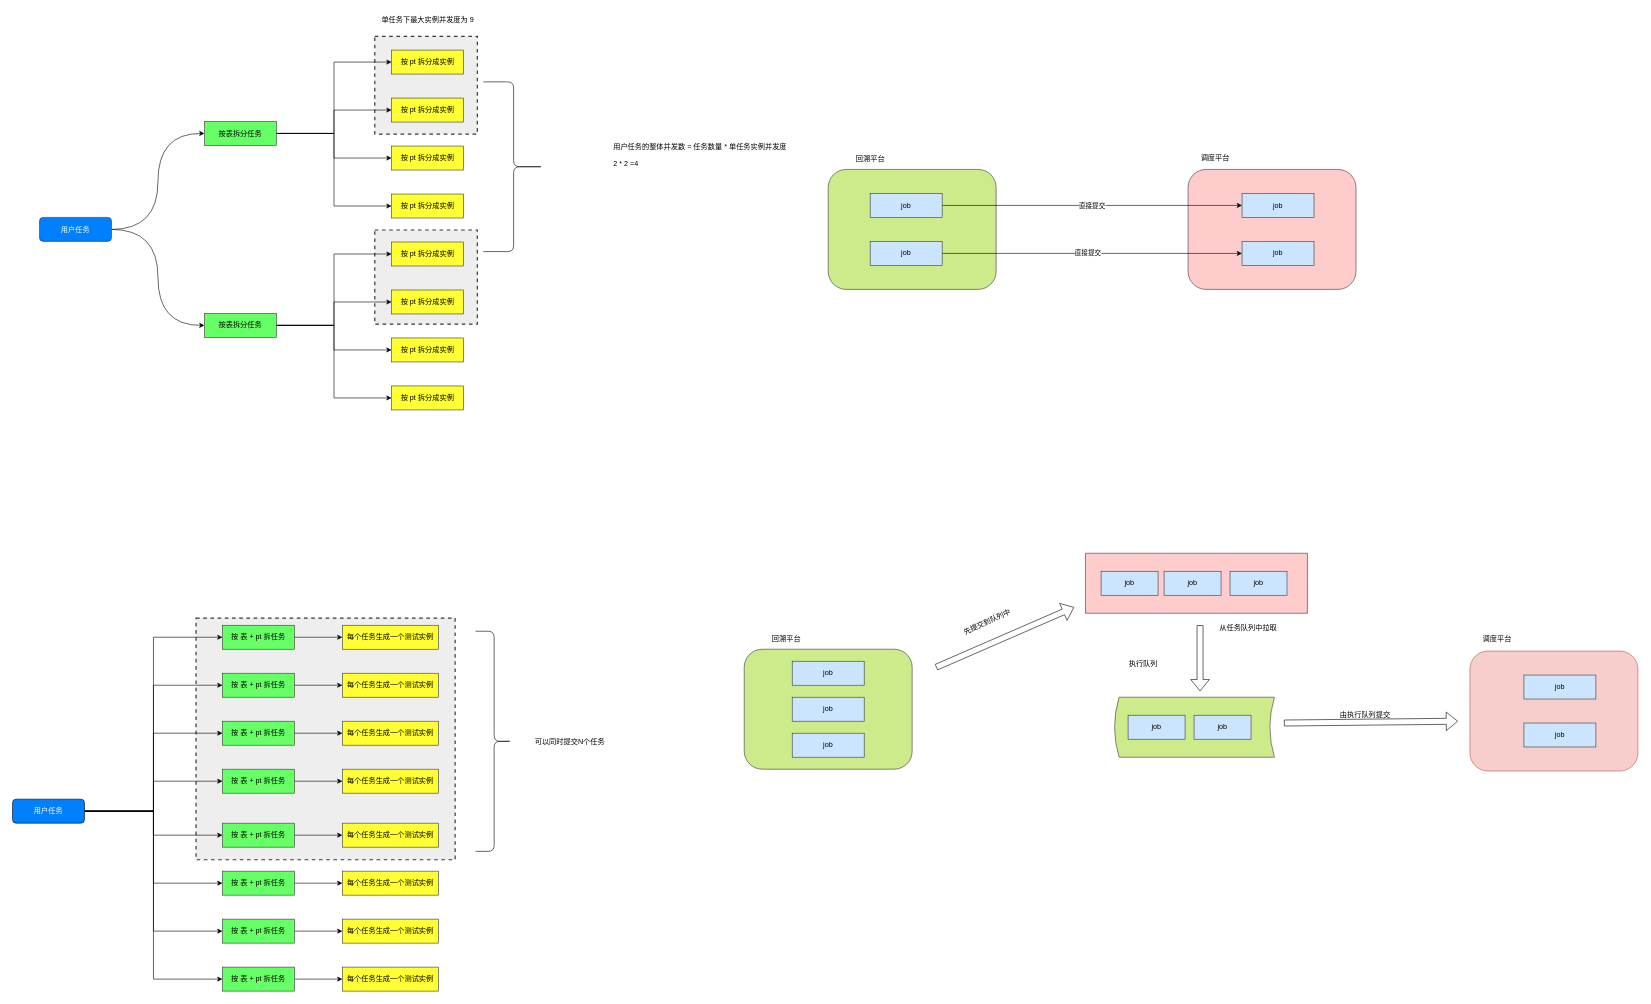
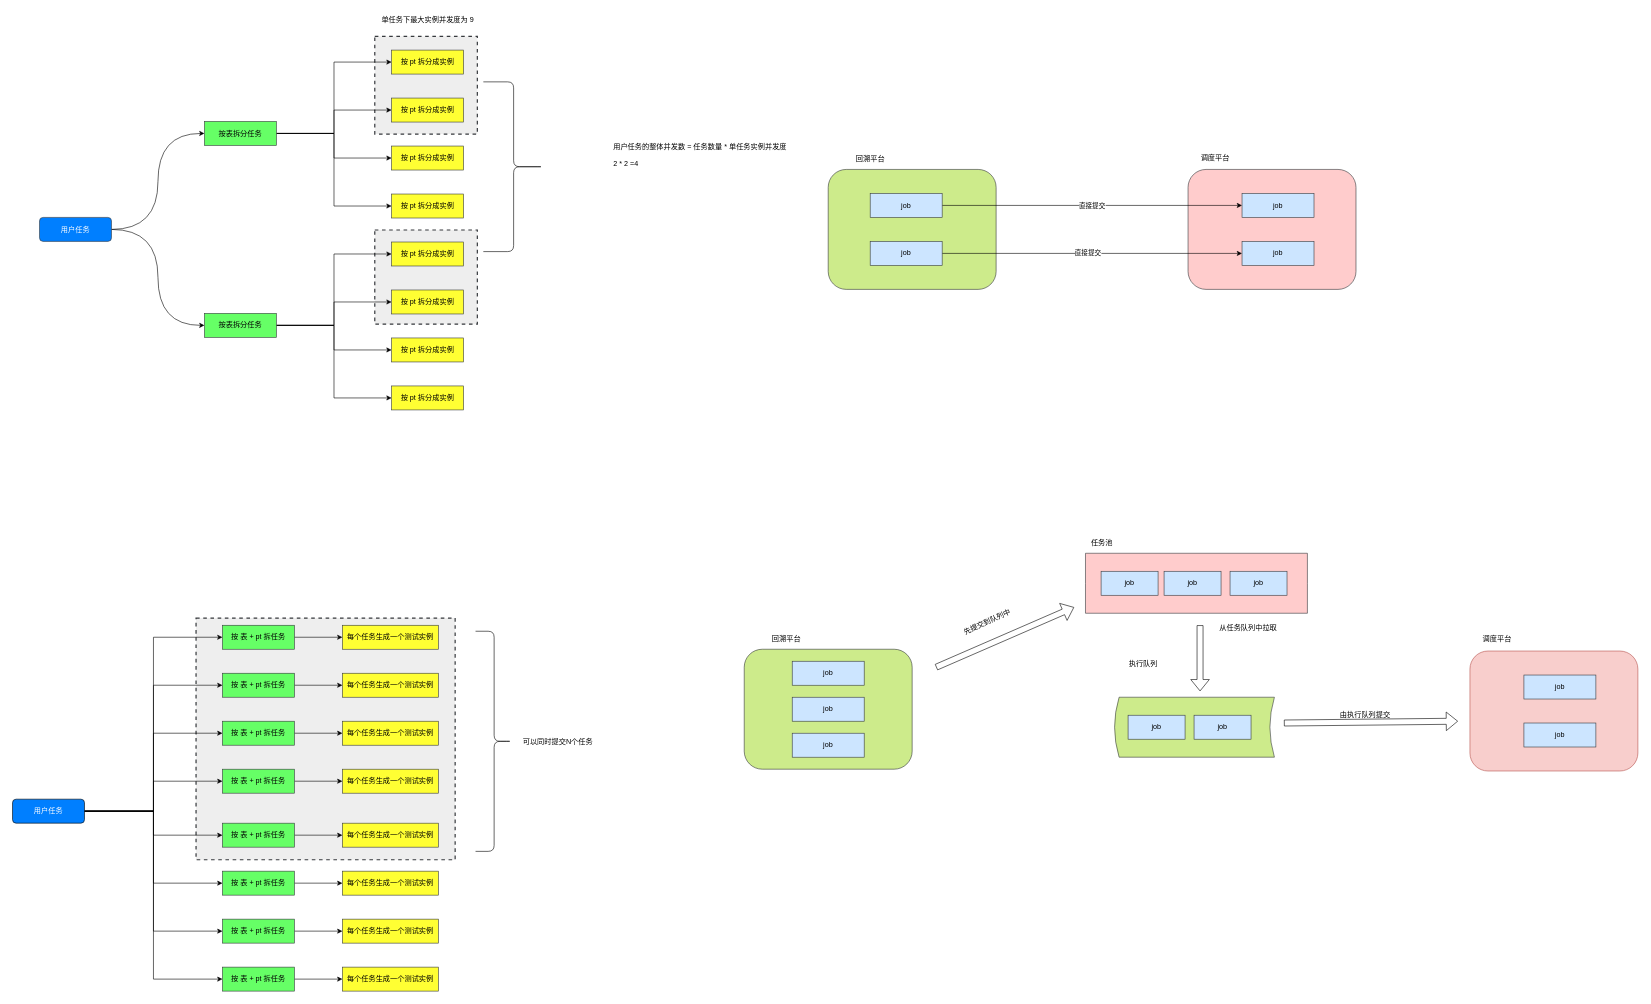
+ <mxCell id="79" value="任务池" style="text;html=1;align=center;verticalAlign=middle;resizable=0;points=[];autosize=1;strokeColor=none;fillColor=none;" parent="1" vertex="1"><mxGeometry x="1809" y="892" width="54" height="26" as="geometry" /></mxCell>
- <mxCell id="98" value="可以同时提交N个任务" style="text;html=1;align=center;verticalAlign=middle;resizable=0;points=[];autosize=1;strokeColor=none;fillColor=none;" vertex="1" parent="1"><mxGeometry x="881" y="1222.5" width="135" height="26" as="geometry" /></mxCell>
+ <mxCell id="98" value="可以同时提交N个任务" style="text;html=1;align=center;verticalAlign=middle;resizable=0;points=[];autosize=1;strokeColor=none;fillColor=none;" vertex="1" parent="1"><mxGeometry x="861" y="1222.5" width="135" height="26" as="geometry" /></mxCell>
